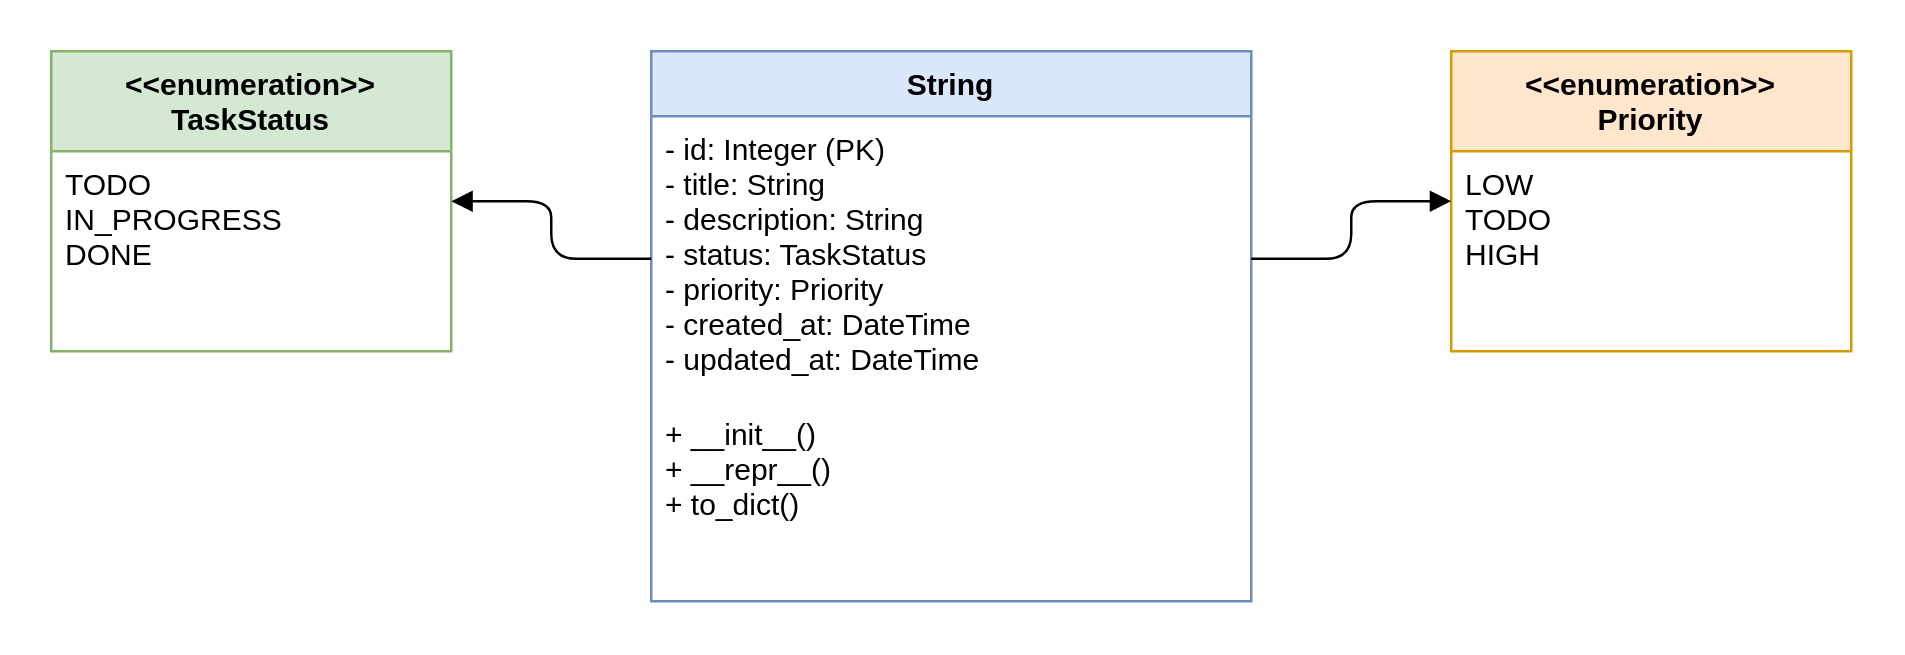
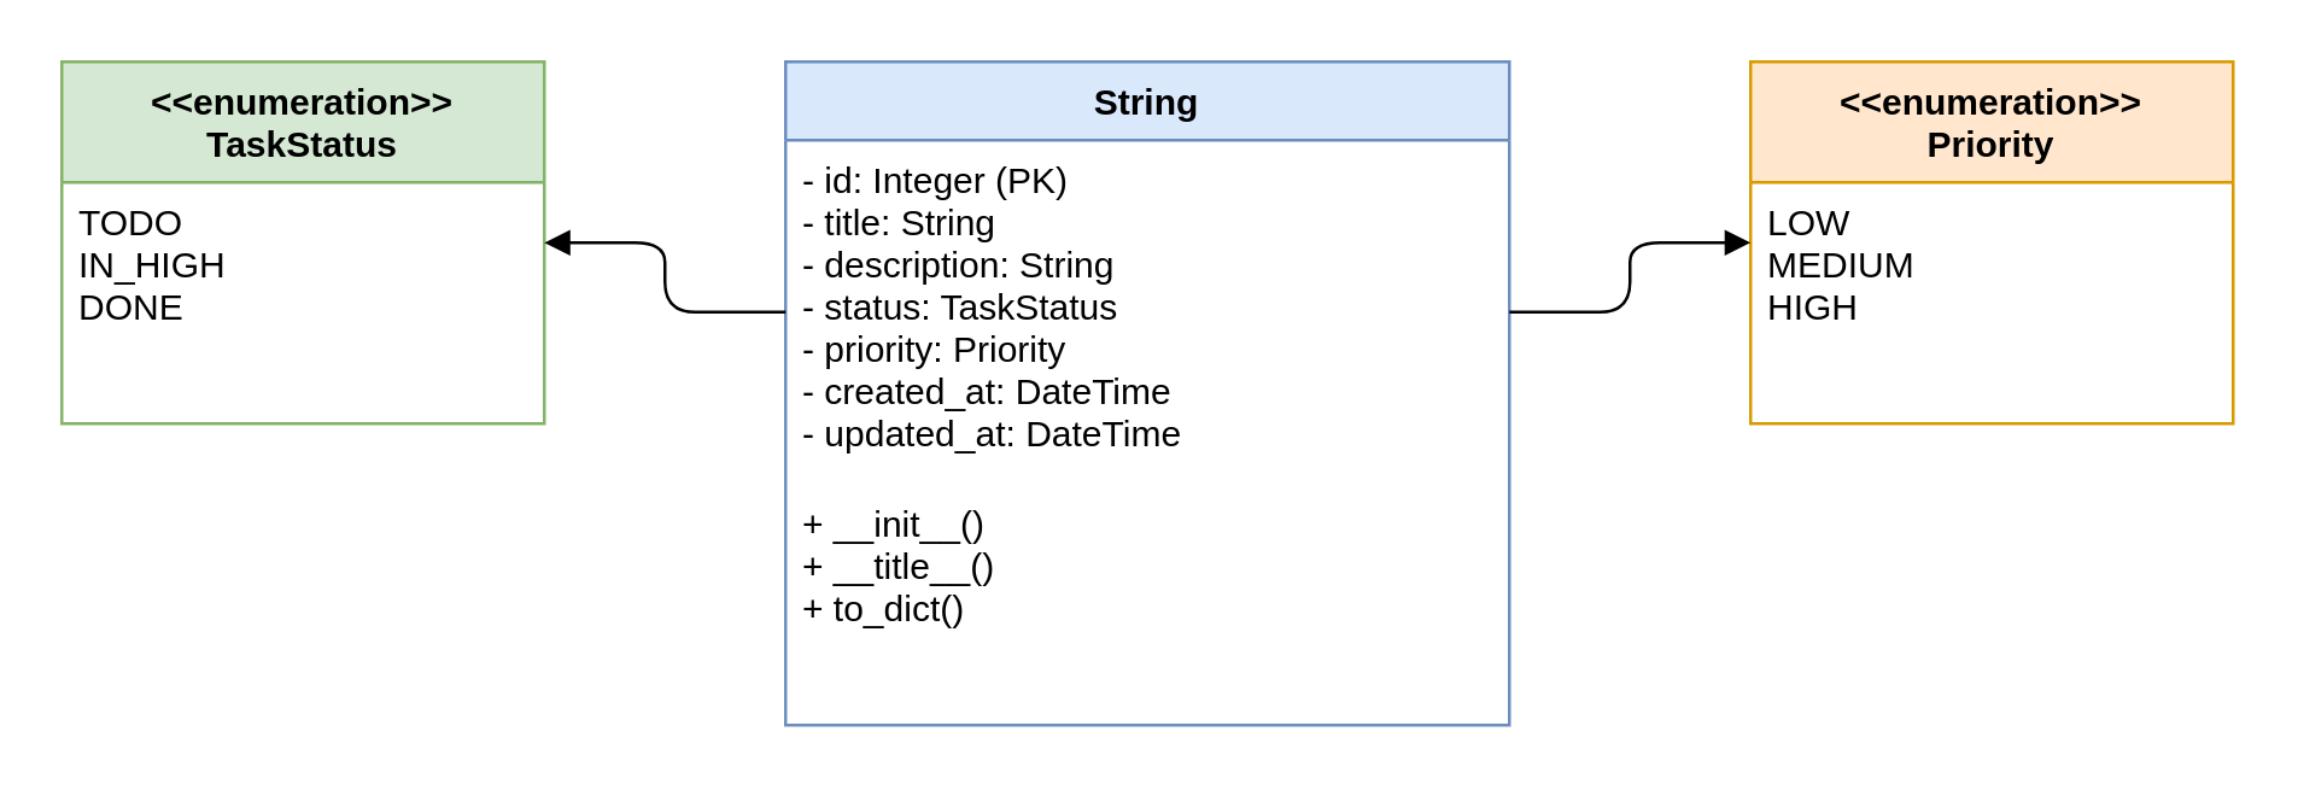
- <mxCell id="6" value="TODO&#10;IN_PROGRESS&#10;DONE" style="text;strokeColor=none;fillColor=none;align=left;verticalAlign=top;spacingLeft=4;spacingRight=4;overflow=hidden;rotatable=0;points=[[0,0.5],[1,0.5]];portConstraint=eastwest;" vertex="1" parent="5"><mxGeometry y="40" width="160" height="80" as="geometry" /></mxCell>
+ <mxCell id="6" value="TODO&#10;IN_HIGH&#10;DONE" style="text;strokeColor=none;fillColor=none;align=left;verticalAlign=top;spacingLeft=4;spacingRight=4;overflow=hidden;rotatable=0;points=[[0,0.5],[1,0.5]];portConstraint=eastwest;" vertex="1" parent="5"><mxGeometry y="40" width="160" height="80" as="geometry" /></mxCell>
- <mxCell id="8" value="LOW&#10;TODO&#10;HIGH" style="text;strokeColor=none;fillColor=none;align=left;verticalAlign=top;spacingLeft=4;spacingRight=4;overflow=hidden;rotatable=0;points=[[0,0.5],[1,0.5]];portConstraint=eastwest;" vertex="1" parent="7"><mxGeometry y="40" width="160" height="80" as="geometry" /></mxCell>
+ <mxCell id="8" value="LOW&#10;MEDIUM&#10;HIGH" style="text;strokeColor=none;fillColor=none;align=left;verticalAlign=top;spacingLeft=4;spacingRight=4;overflow=hidden;rotatable=0;points=[[0,0.5],[1,0.5]];portConstraint=eastwest;" vertex="1" parent="7"><mxGeometry y="40" width="160" height="80" as="geometry" /></mxCell>
- <mxCell id="4" value="+ __init__()&#10;+ __repr__()&#10;+ to_dict()" style="text;strokeColor=none;fillColor=none;align=left;verticalAlign=top;spacingLeft=4;spacingRight=4;overflow=hidden;rotatable=0;points=[[0,0.5],[1,0.5]];portConstraint=eastwest;" vertex="1" parent="2"><mxGeometry y="140" width="240" height="80" as="geometry" /></mxCell>
+ <mxCell id="4" value="+ __init__()&#10;+ __title__()&#10;+ to_dict()" style="text;strokeColor=none;fillColor=none;align=left;verticalAlign=top;spacingLeft=4;spacingRight=4;overflow=hidden;rotatable=0;points=[[0,0.5],[1,0.5]];portConstraint=eastwest;" vertex="1" parent="2"><mxGeometry y="140" width="240" height="80" as="geometry" /></mxCell>
